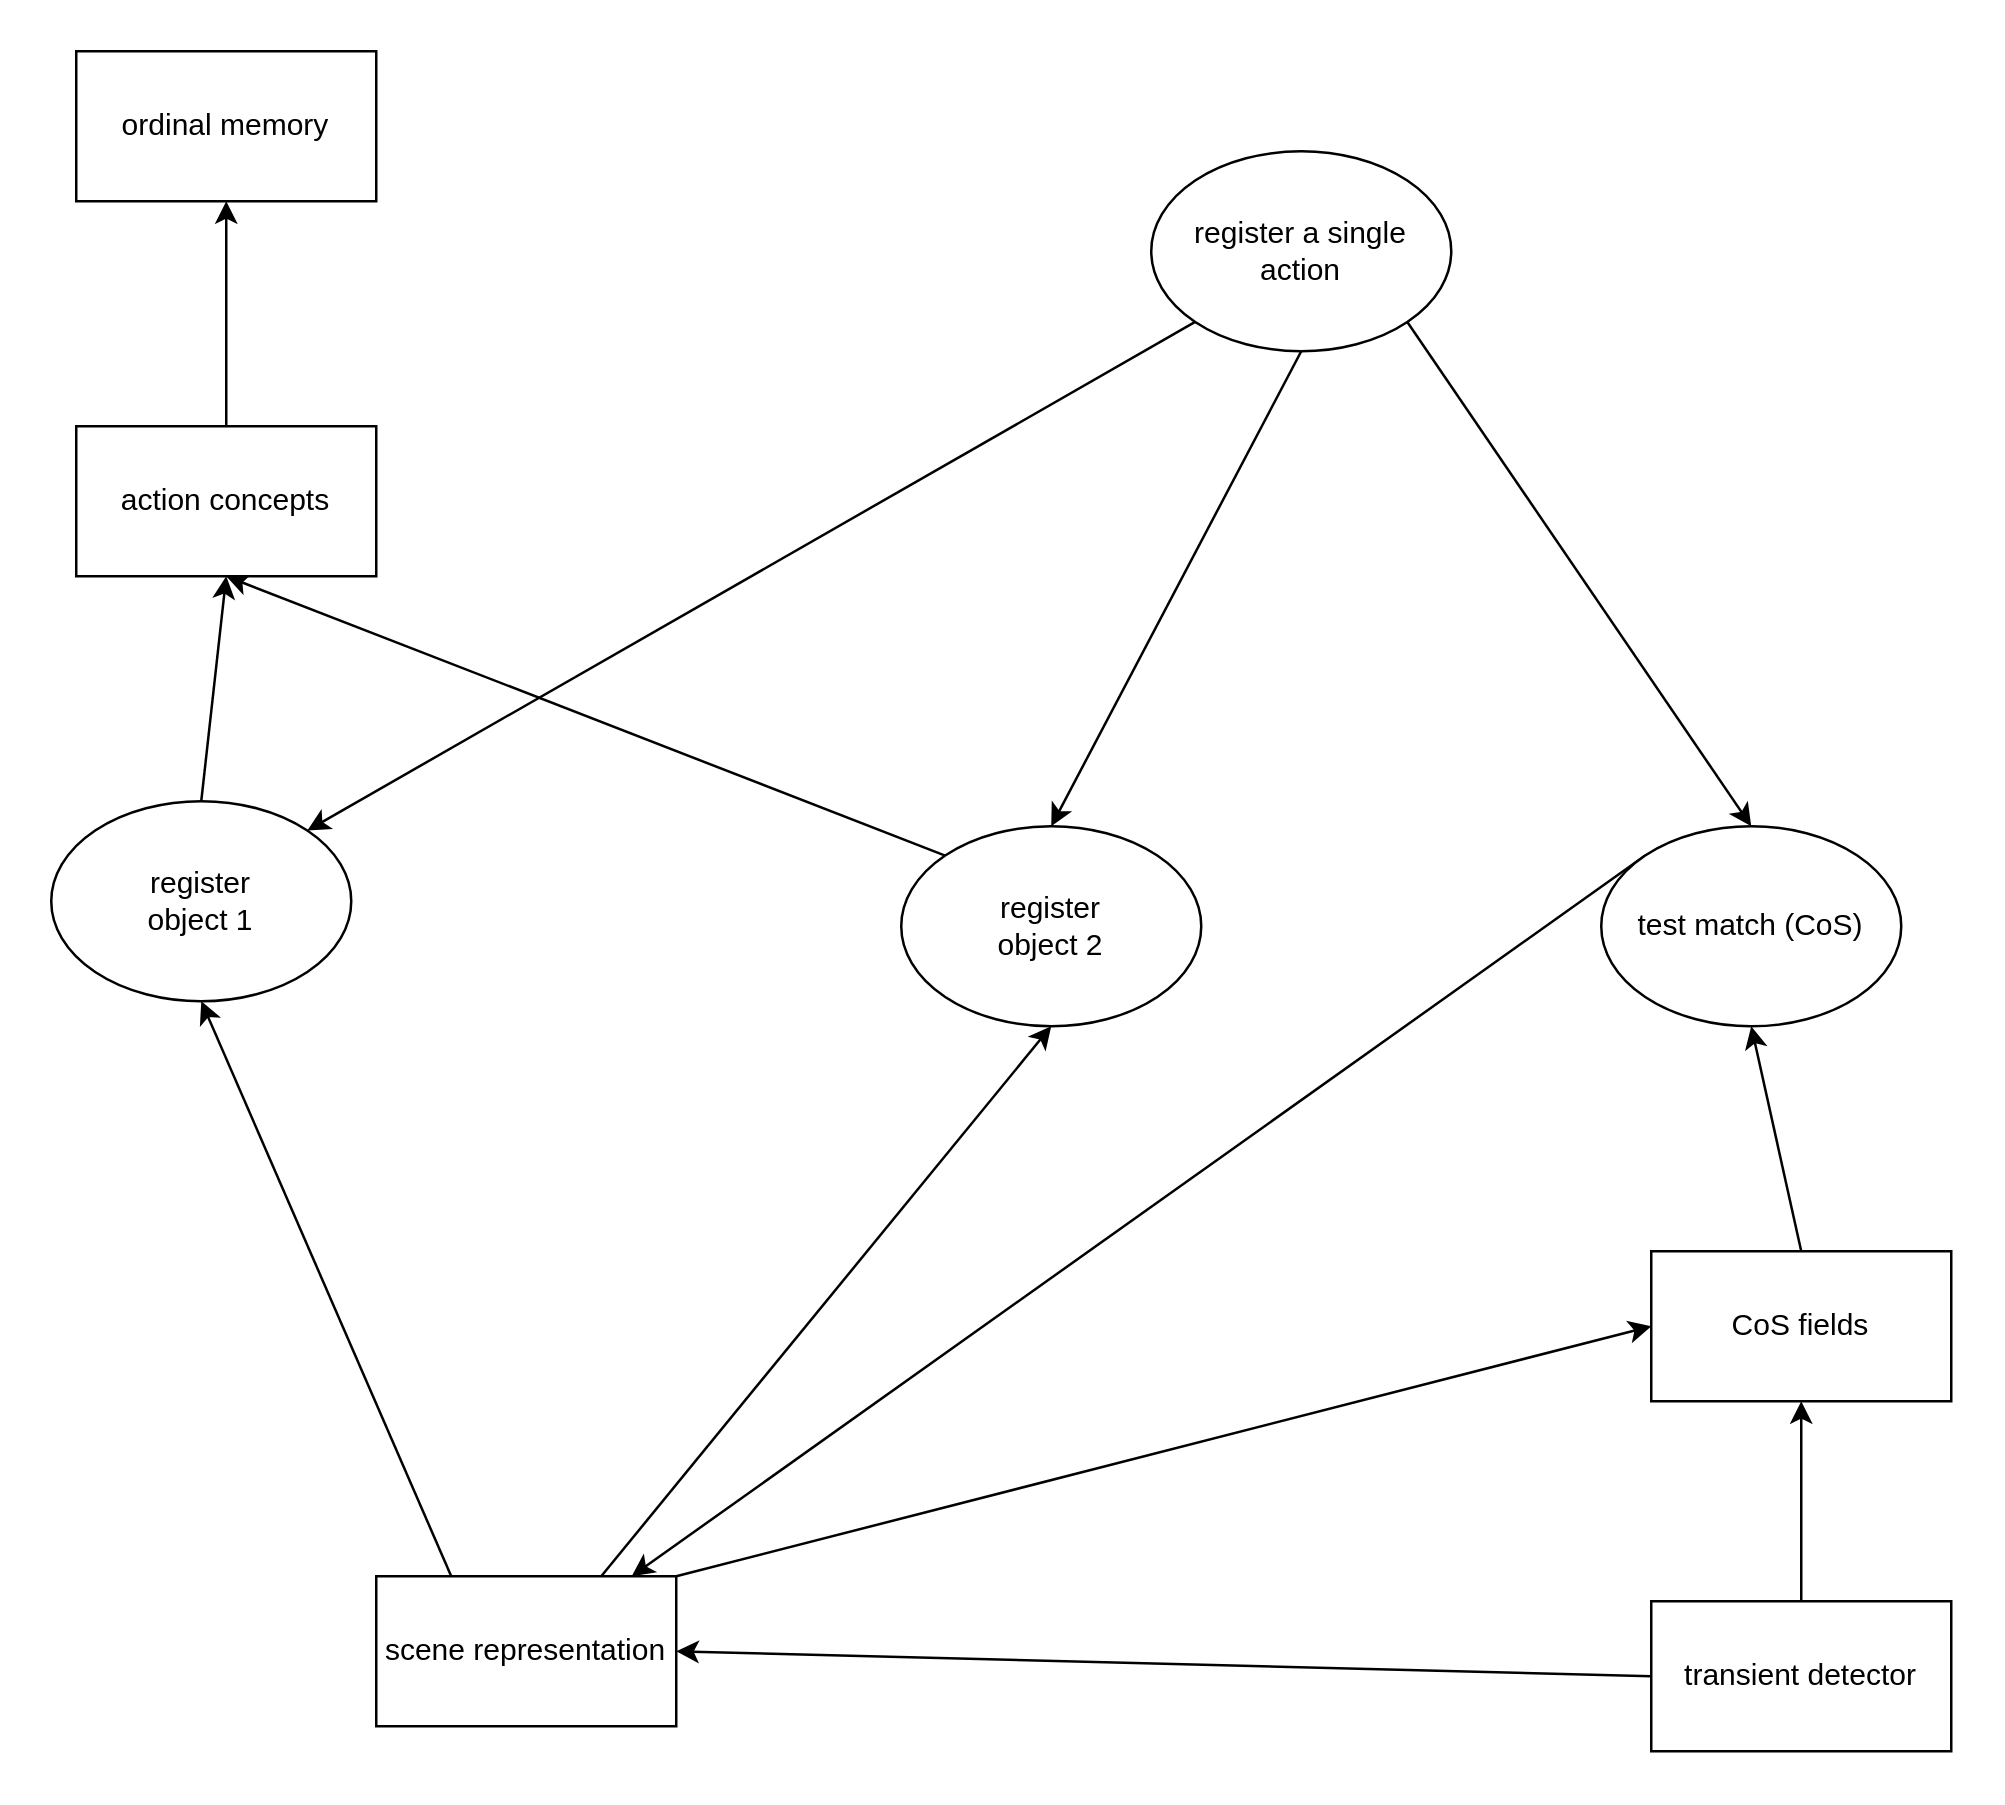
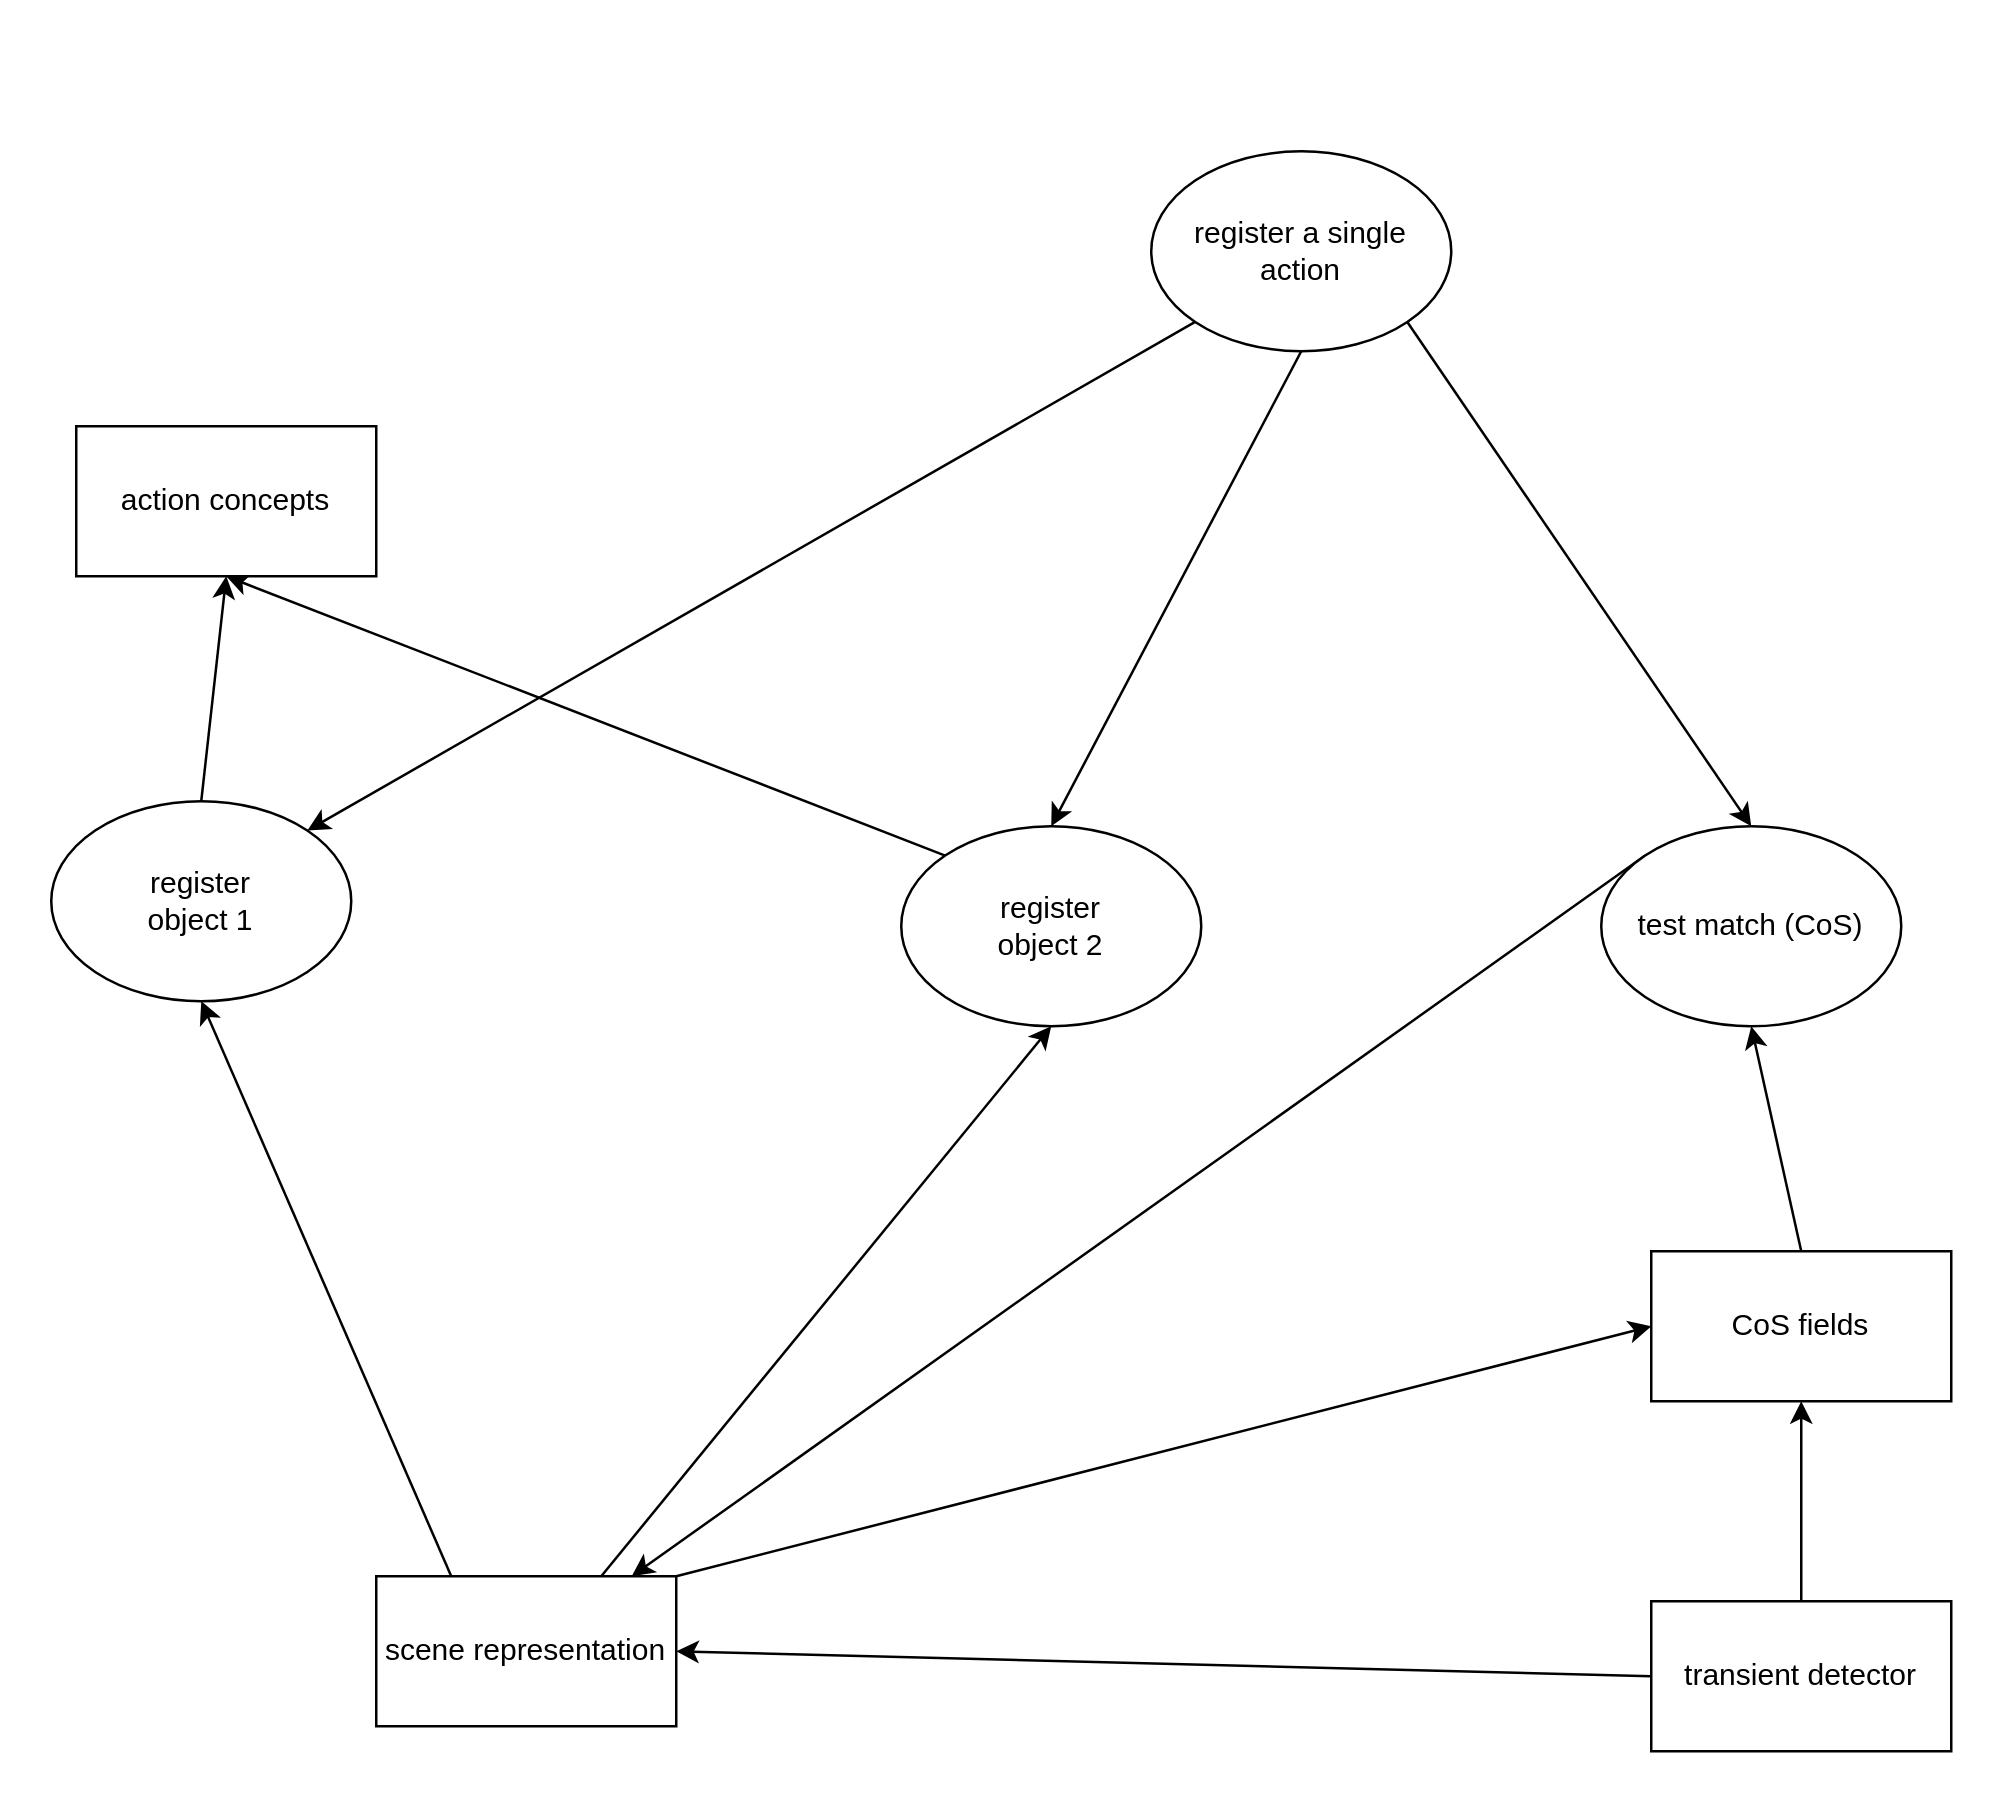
- <mxCell id="17" value="ordinal memory" style="rounded=0;whiteSpace=wrap;html=1;" vertex="1" parent="1"><mxGeometry x="30" y="20" width="120" height="60" as="geometry" /></mxCell>
- <mxCell id="18" style="edgeStyle=none;rounded=0;orthogonalLoop=1;jettySize=auto;html=1;exitX=0.5;exitY=0;exitDx=0;exitDy=0;entryX=0.5;entryY=1;entryDx=0;entryDy=0;" edge="1" parent="1" source="19" target="17"><mxGeometry relative="1" as="geometry" /></mxCell>
